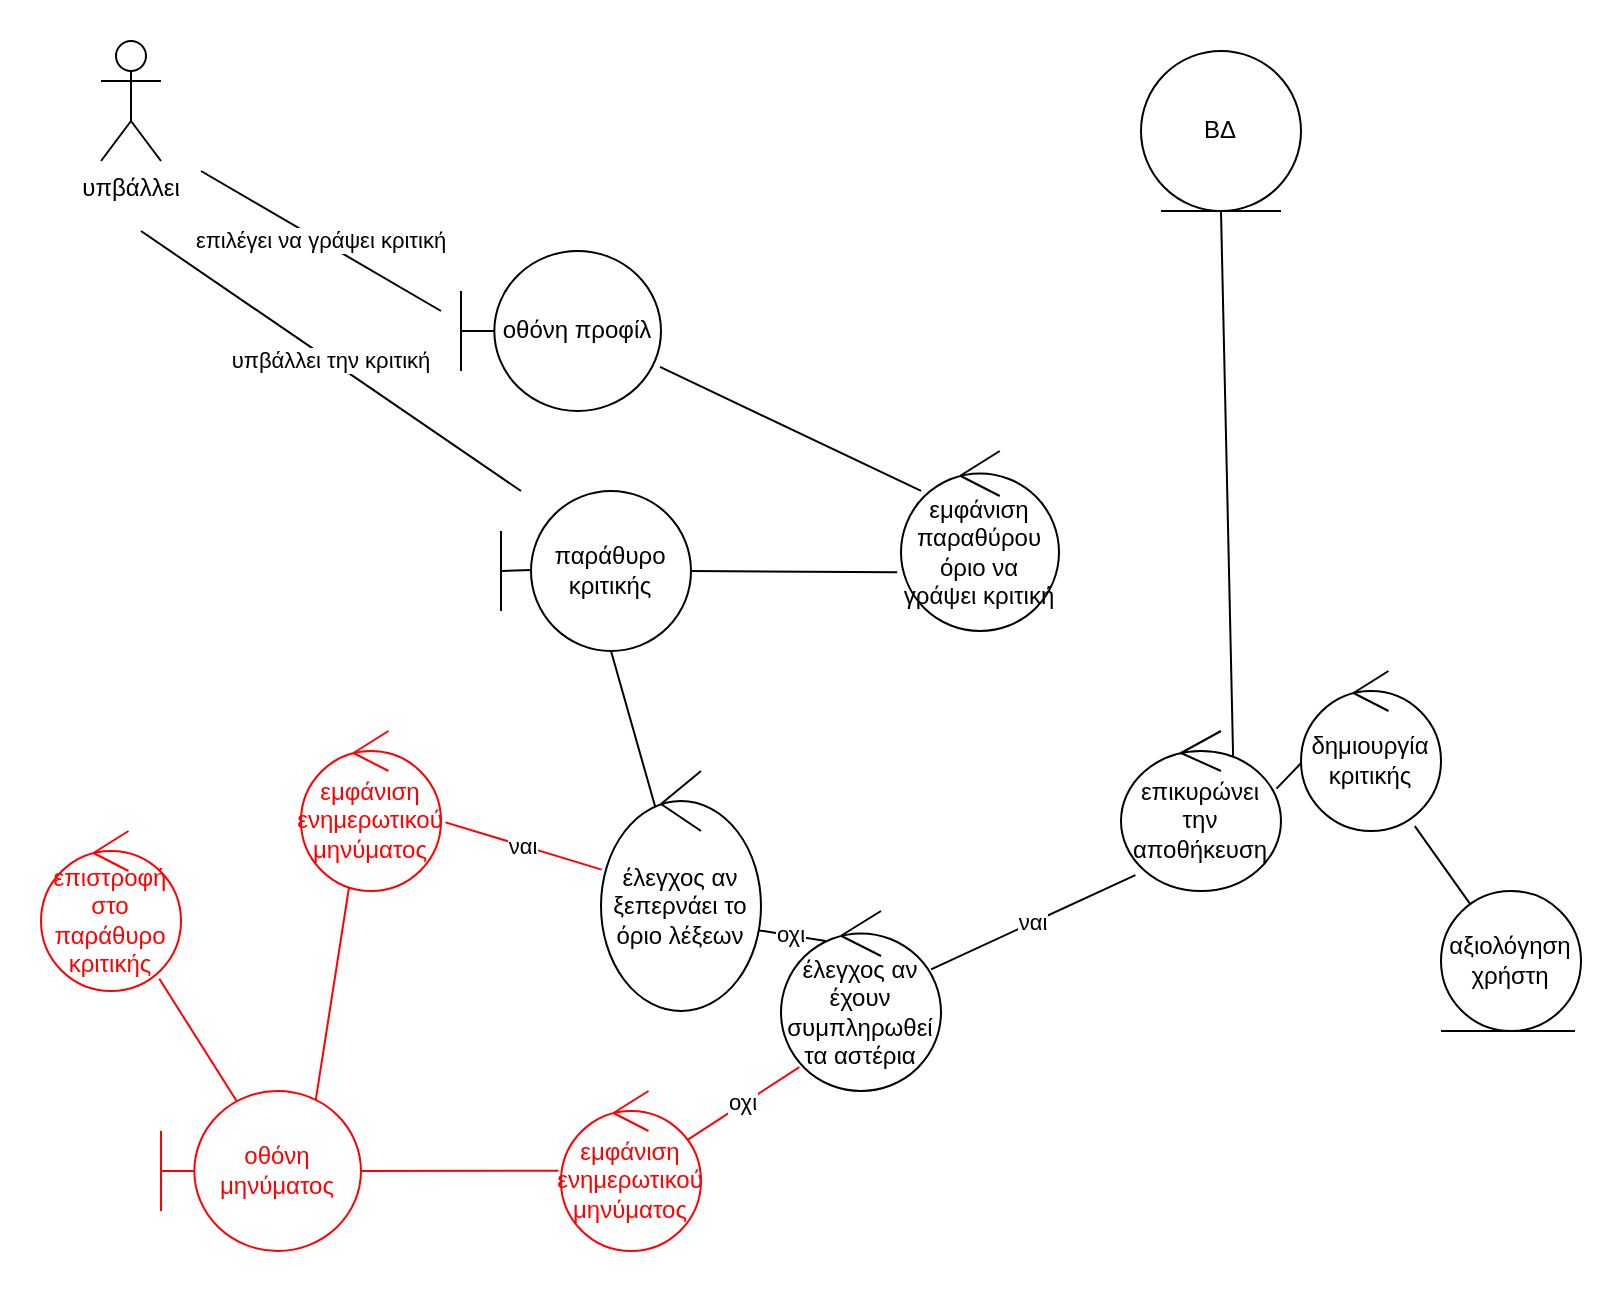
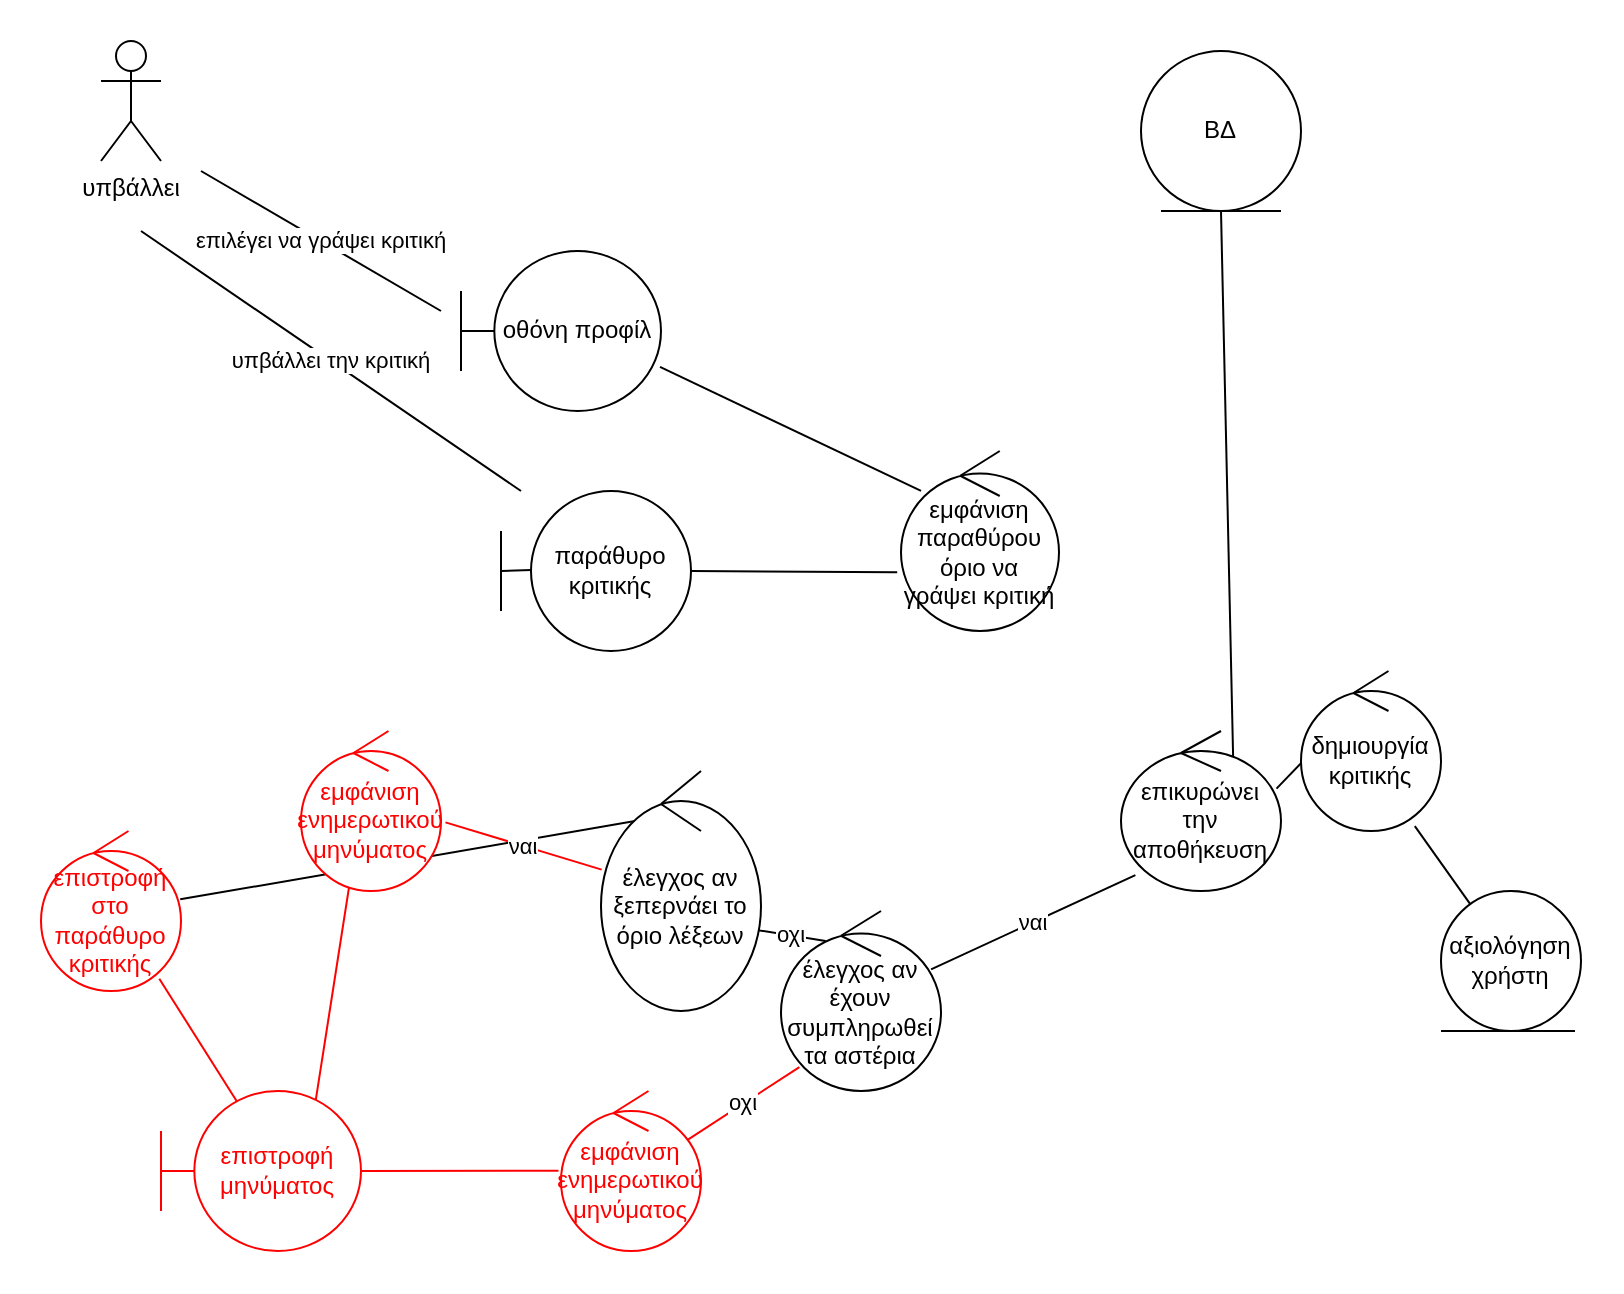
- <mxCell id="15" value="" style="endArrow=none;html=1;rounded=0;exitX=0.357;exitY=0.192;exitDx=0;exitDy=0;exitPerimeter=0;entryX=0.5;entryY=1;entryDx=0;entryDy=0;" parent="1" source="32" target="4" edge="1"><mxGeometry width="50" height="50" relative="1" as="geometry"><mxPoint x="323.2" y="397.8" as="sourcePoint" /><mxPoint x="320" y="325" as="targetPoint" /></mxGeometry></mxCell>
+ <mxCell id="15" value="" style="endArrow=none;html=1;rounded=0;exitX=0.357;exitY=0.192;exitDx=0;exitDy=0;exitPerimeter=0;" parent="1" source="32" target="22" edge="1"><mxGeometry width="50" height="50" relative="1" as="geometry"><mxPoint x="323.2" y="397.8" as="sourcePoint" /><mxPoint x="320" y="325" as="targetPoint" /></mxGeometry></mxCell>
- <mxCell id="24" value="οθόνη μηνύματος" style="shape=umlBoundary;whiteSpace=wrap;html=1;fontColor=#FF0000;strokeColor=#FF0000;" vertex="1" parent="1"><mxGeometry x="80" y="545" width="100" height="80" as="geometry" /></mxCell>
+ <mxCell id="24" value="επιστροφή μηνύματος" style="shape=umlBoundary;whiteSpace=wrap;html=1;fontColor=#FF0000;strokeColor=#FF0000;" vertex="1" parent="1"><mxGeometry x="80" y="545" width="100" height="80" as="geometry" /></mxCell>
